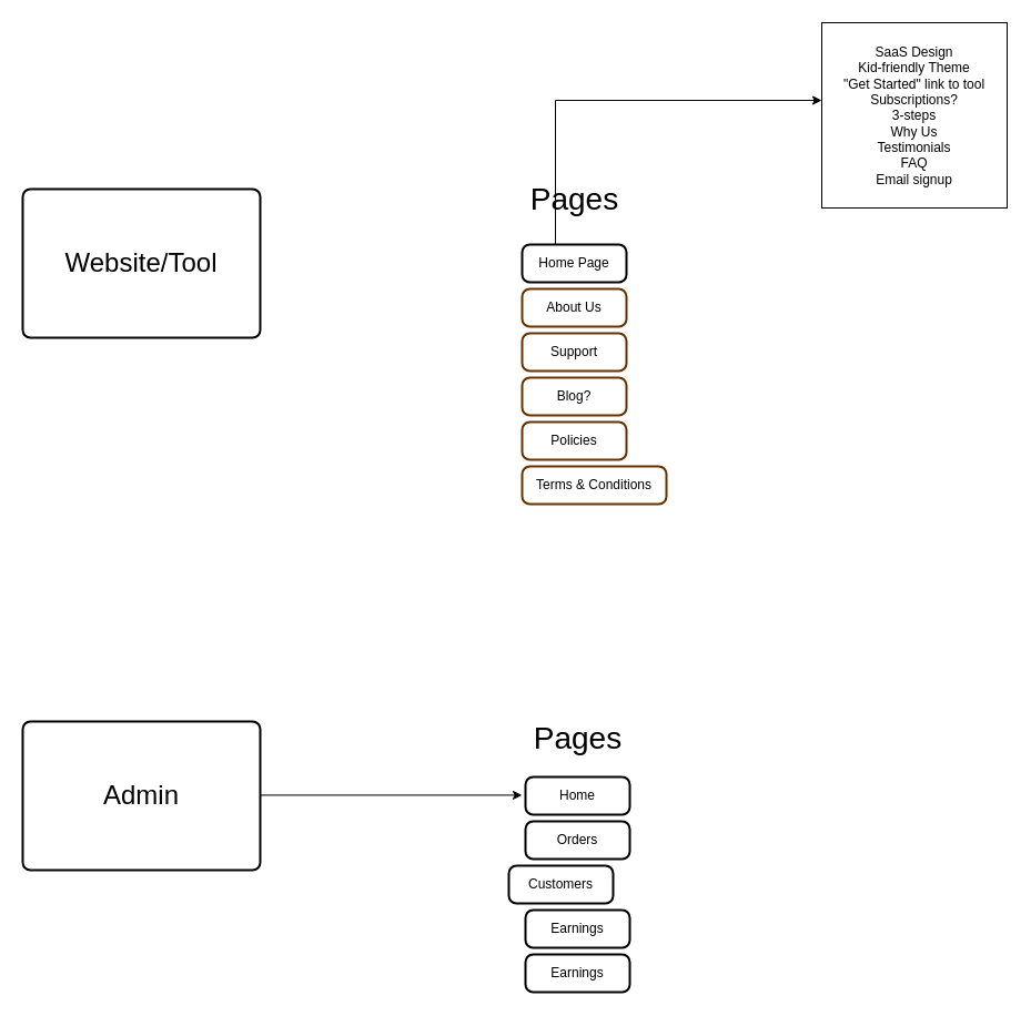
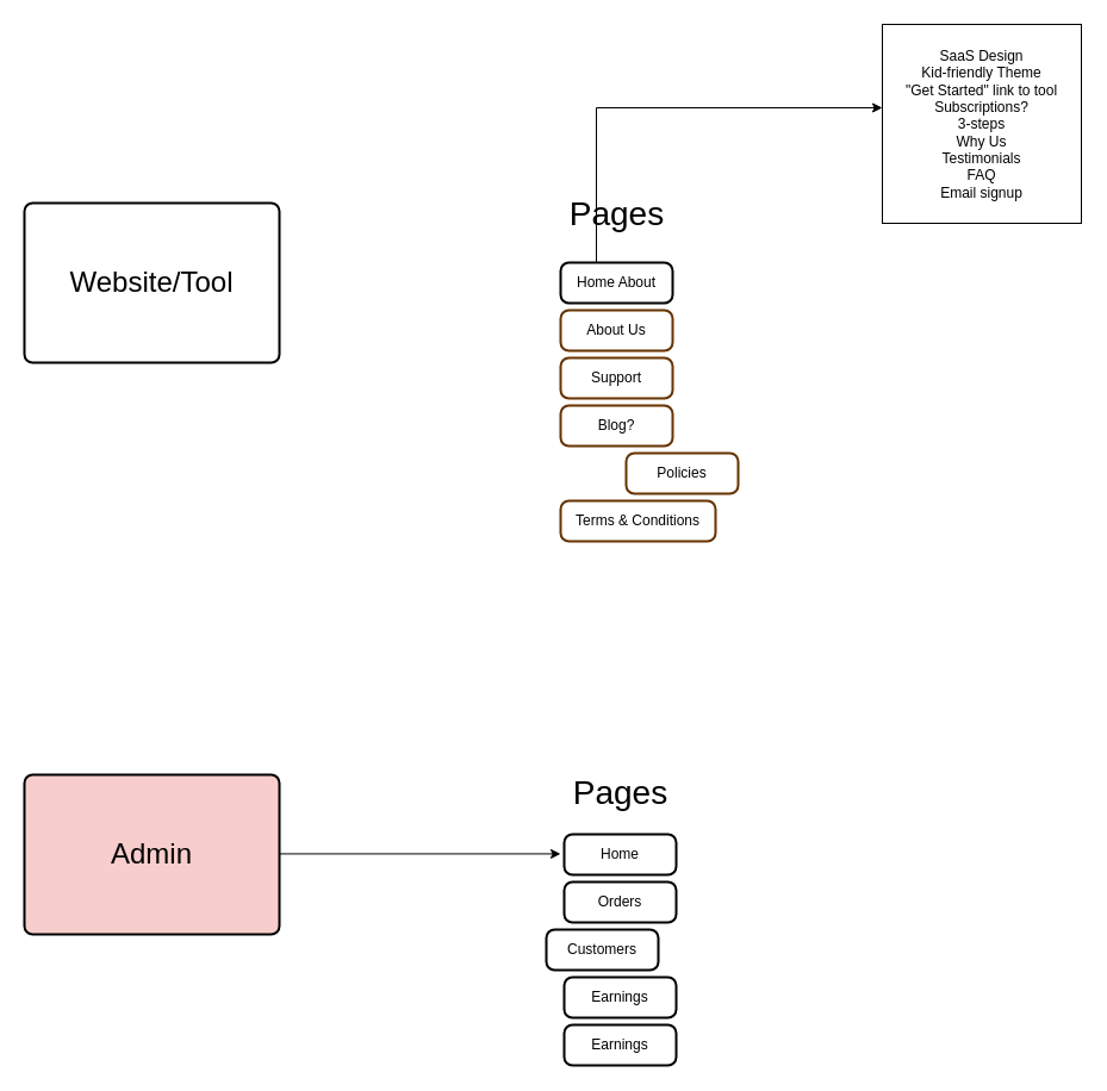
- <mxCell id="3" value="Home Page" style="rounded=1;absoluteArcSize=1;arcSize=14;whiteSpace=wrap;strokeWidth=2;" parent="1" vertex="1"><mxGeometry x="470" y="220" width="94" height="34" as="geometry" /></mxCell>
+ <mxCell id="3" value="Home About" style="rounded=1;absoluteArcSize=1;arcSize=14;whiteSpace=wrap;strokeWidth=2;" parent="1" vertex="1"><mxGeometry x="470" y="220" width="94" height="34" as="geometry" /></mxCell>
- <mxCell id="9" value="Policies" style="rounded=1;absoluteArcSize=1;arcSize=14;whiteSpace=wrap;strokeWidth=2;strokeColor=#663300;" parent="1" vertex="1"><mxGeometry x="470" y="380" width="94" height="34" as="geometry" /></mxCell>
+ <mxCell id="9" value="Policies" style="rounded=1;absoluteArcSize=1;arcSize=14;whiteSpace=wrap;strokeWidth=2;strokeColor=#663300;" parent="1" vertex="1"><mxGeometry x="525" y="380" width="94" height="34" as="geometry" /></mxCell>
- <mxCell id="11" value="Admin" style="rounded=1;absoluteArcSize=1;arcSize=14;whiteSpace=wrap;strokeWidth=2;fontSize=24;fontStyle=0" parent="1" vertex="1"><mxGeometry x="20" y="650" width="214" height="134" as="geometry" /></mxCell>
+ <mxCell id="11" value="Admin" style="rounded=1;absoluteArcSize=1;arcSize=14;whiteSpace=wrap;strokeWidth=2;fontSize=24;fontStyle=0;fillColor=#f8cecc;" parent="1" vertex="1"><mxGeometry x="20" y="650" width="214" height="134" as="geometry" /></mxCell>
